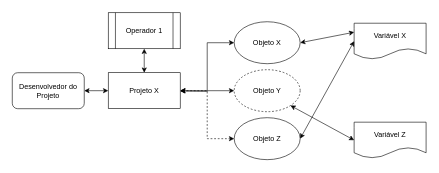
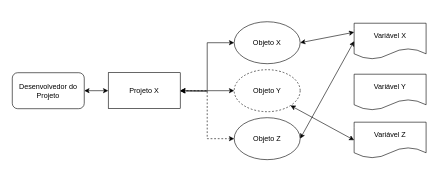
- <mxCell id="15" value="Operador 1" style="shape=process;whiteSpace=wrap;html=1;backgroundOutline=1;" vertex="1" parent="1"><mxGeometry x="180" y="20.5" width="120" height="60" as="geometry" /></mxCell>
- <mxCell id="17" value="" style="endArrow=classic;startArrow=classic;html=1;entryX=0.5;entryY=1;entryDx=0;entryDy=0;exitX=0.5;exitY=0;exitDx=0;exitDy=0;" edge="1" parent="1" source="3" target="15"><mxGeometry width="50" height="50" relative="1" as="geometry"><mxPoint x="20" y="353" as="sourcePoint" /><mxPoint x="70" y="303" as="targetPoint" /></mxGeometry></mxCell>
+ <mxCell id="10" value="Variável Y" style="shape=document;whiteSpace=wrap;html=1;boundedLbl=1;" vertex="1" parent="1"><mxGeometry x="590" y="123" width="120" height="60" as="geometry" /></mxCell>
